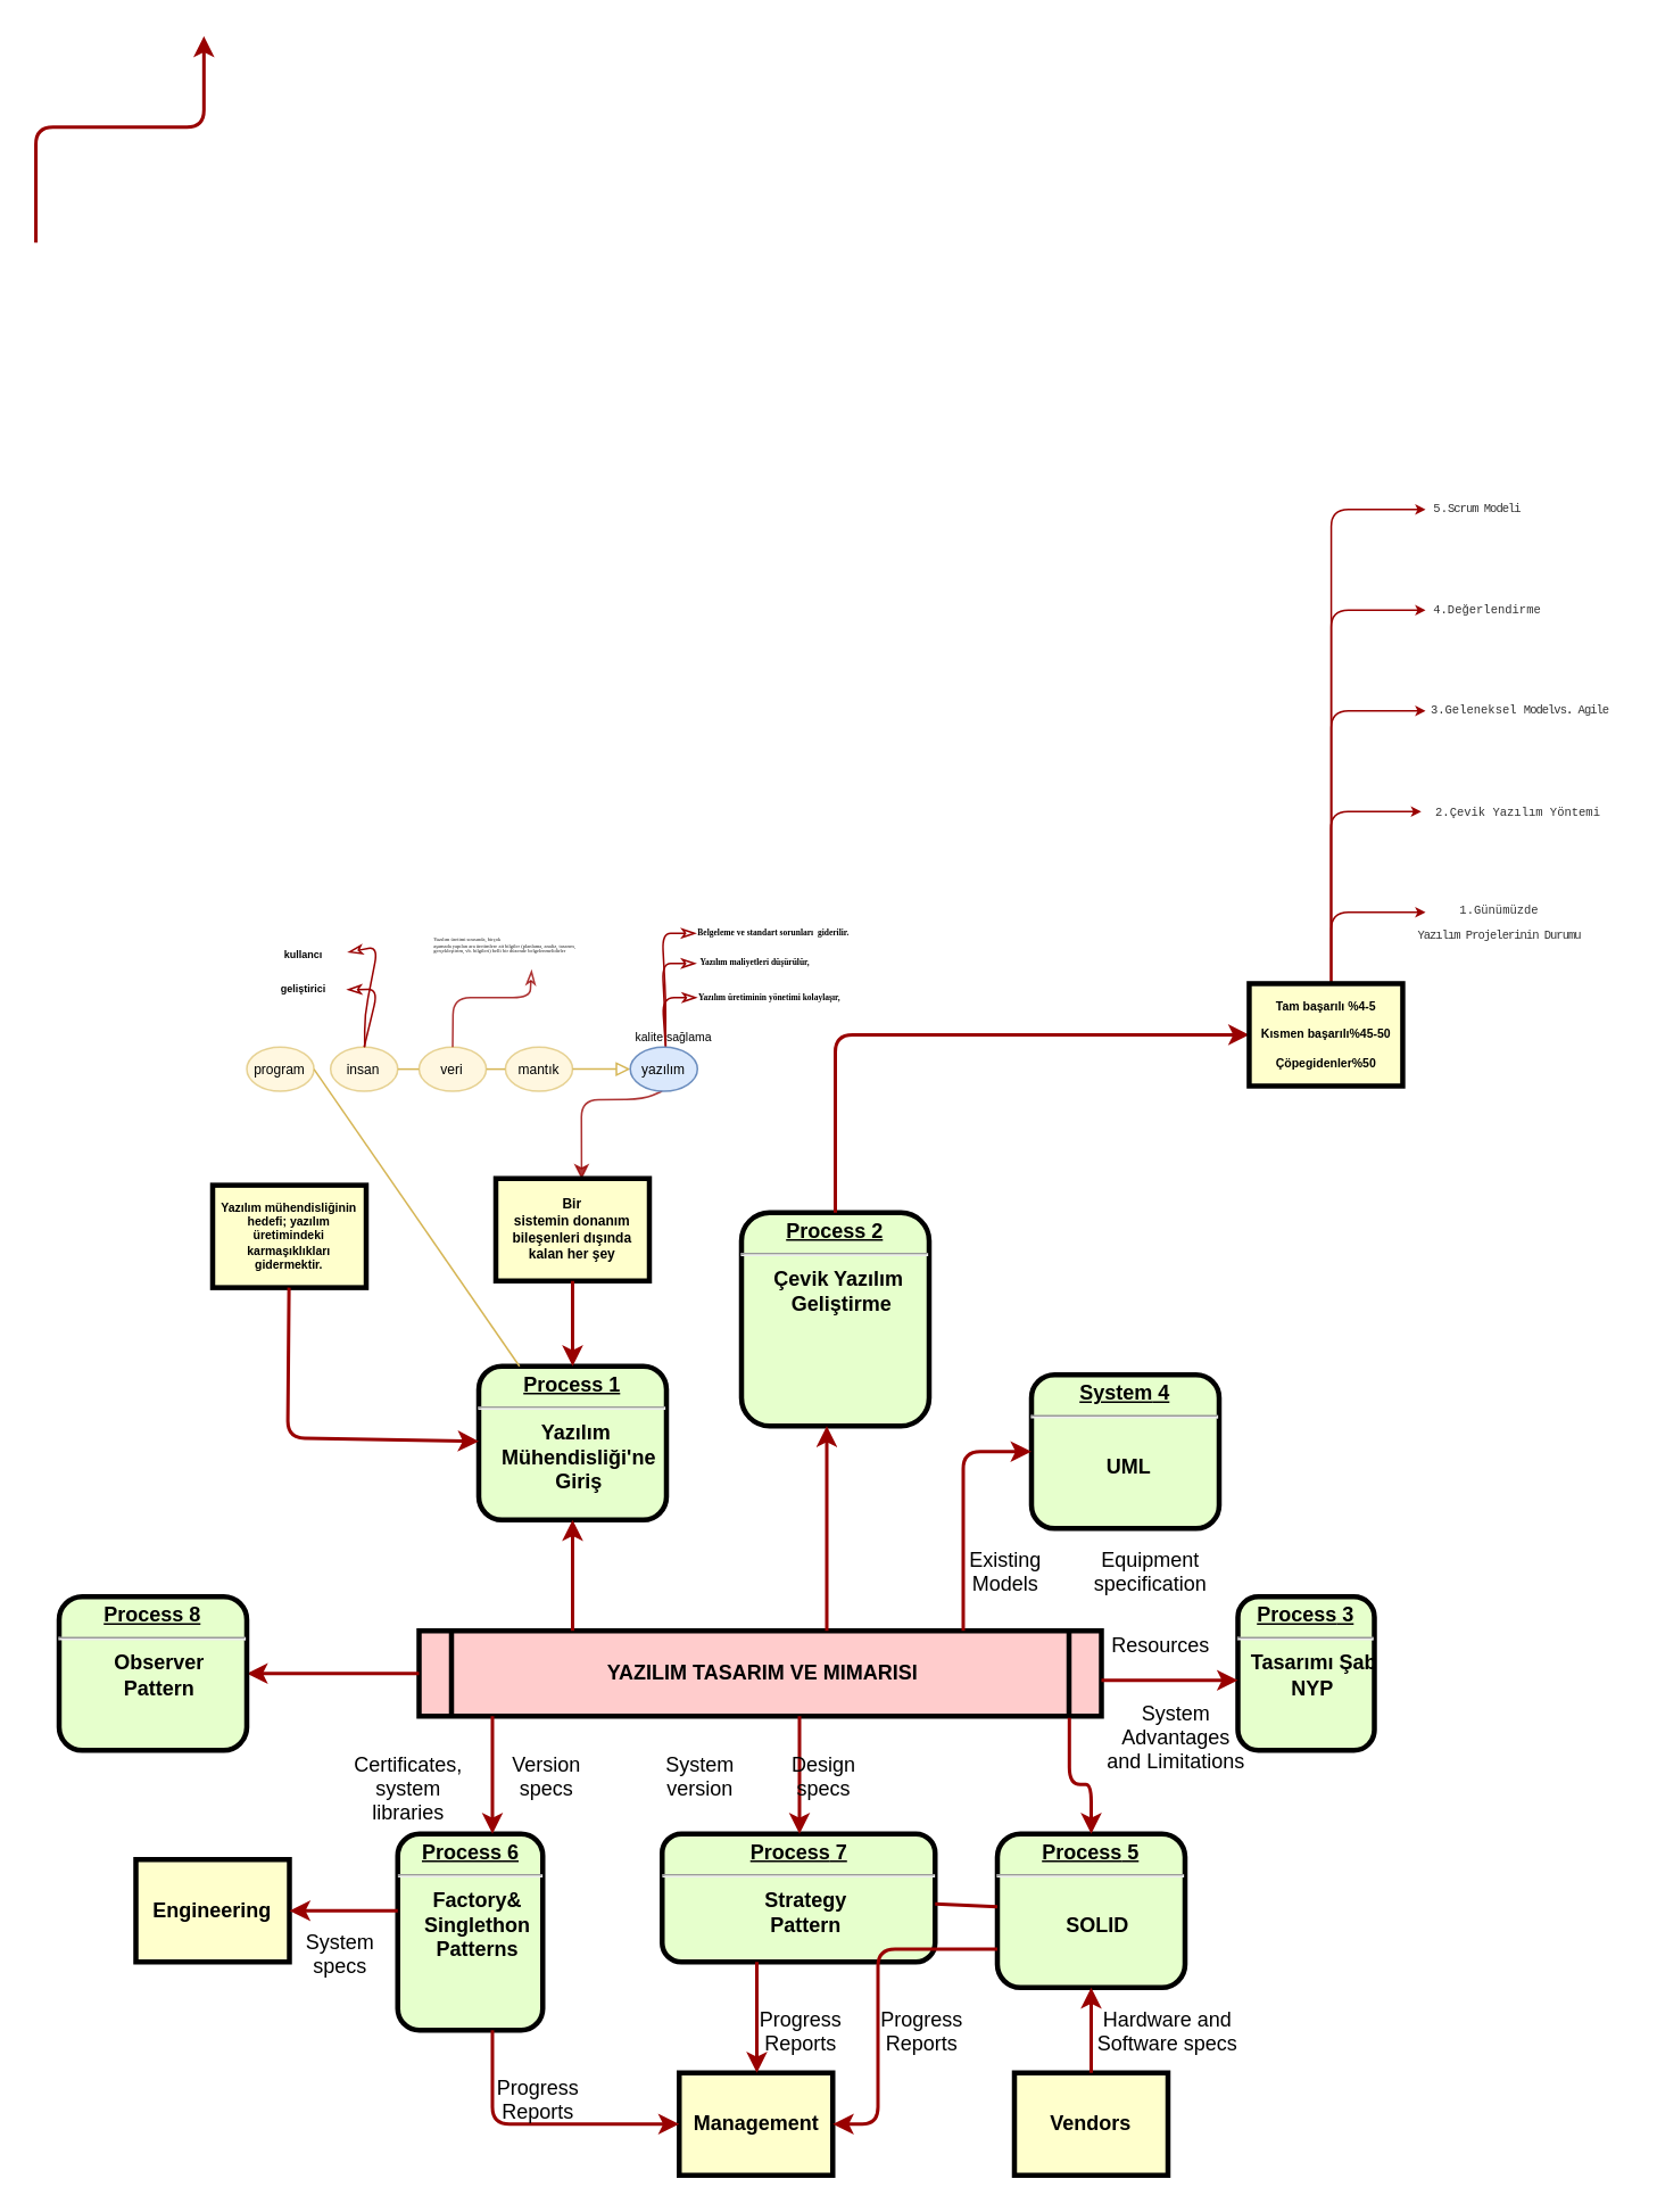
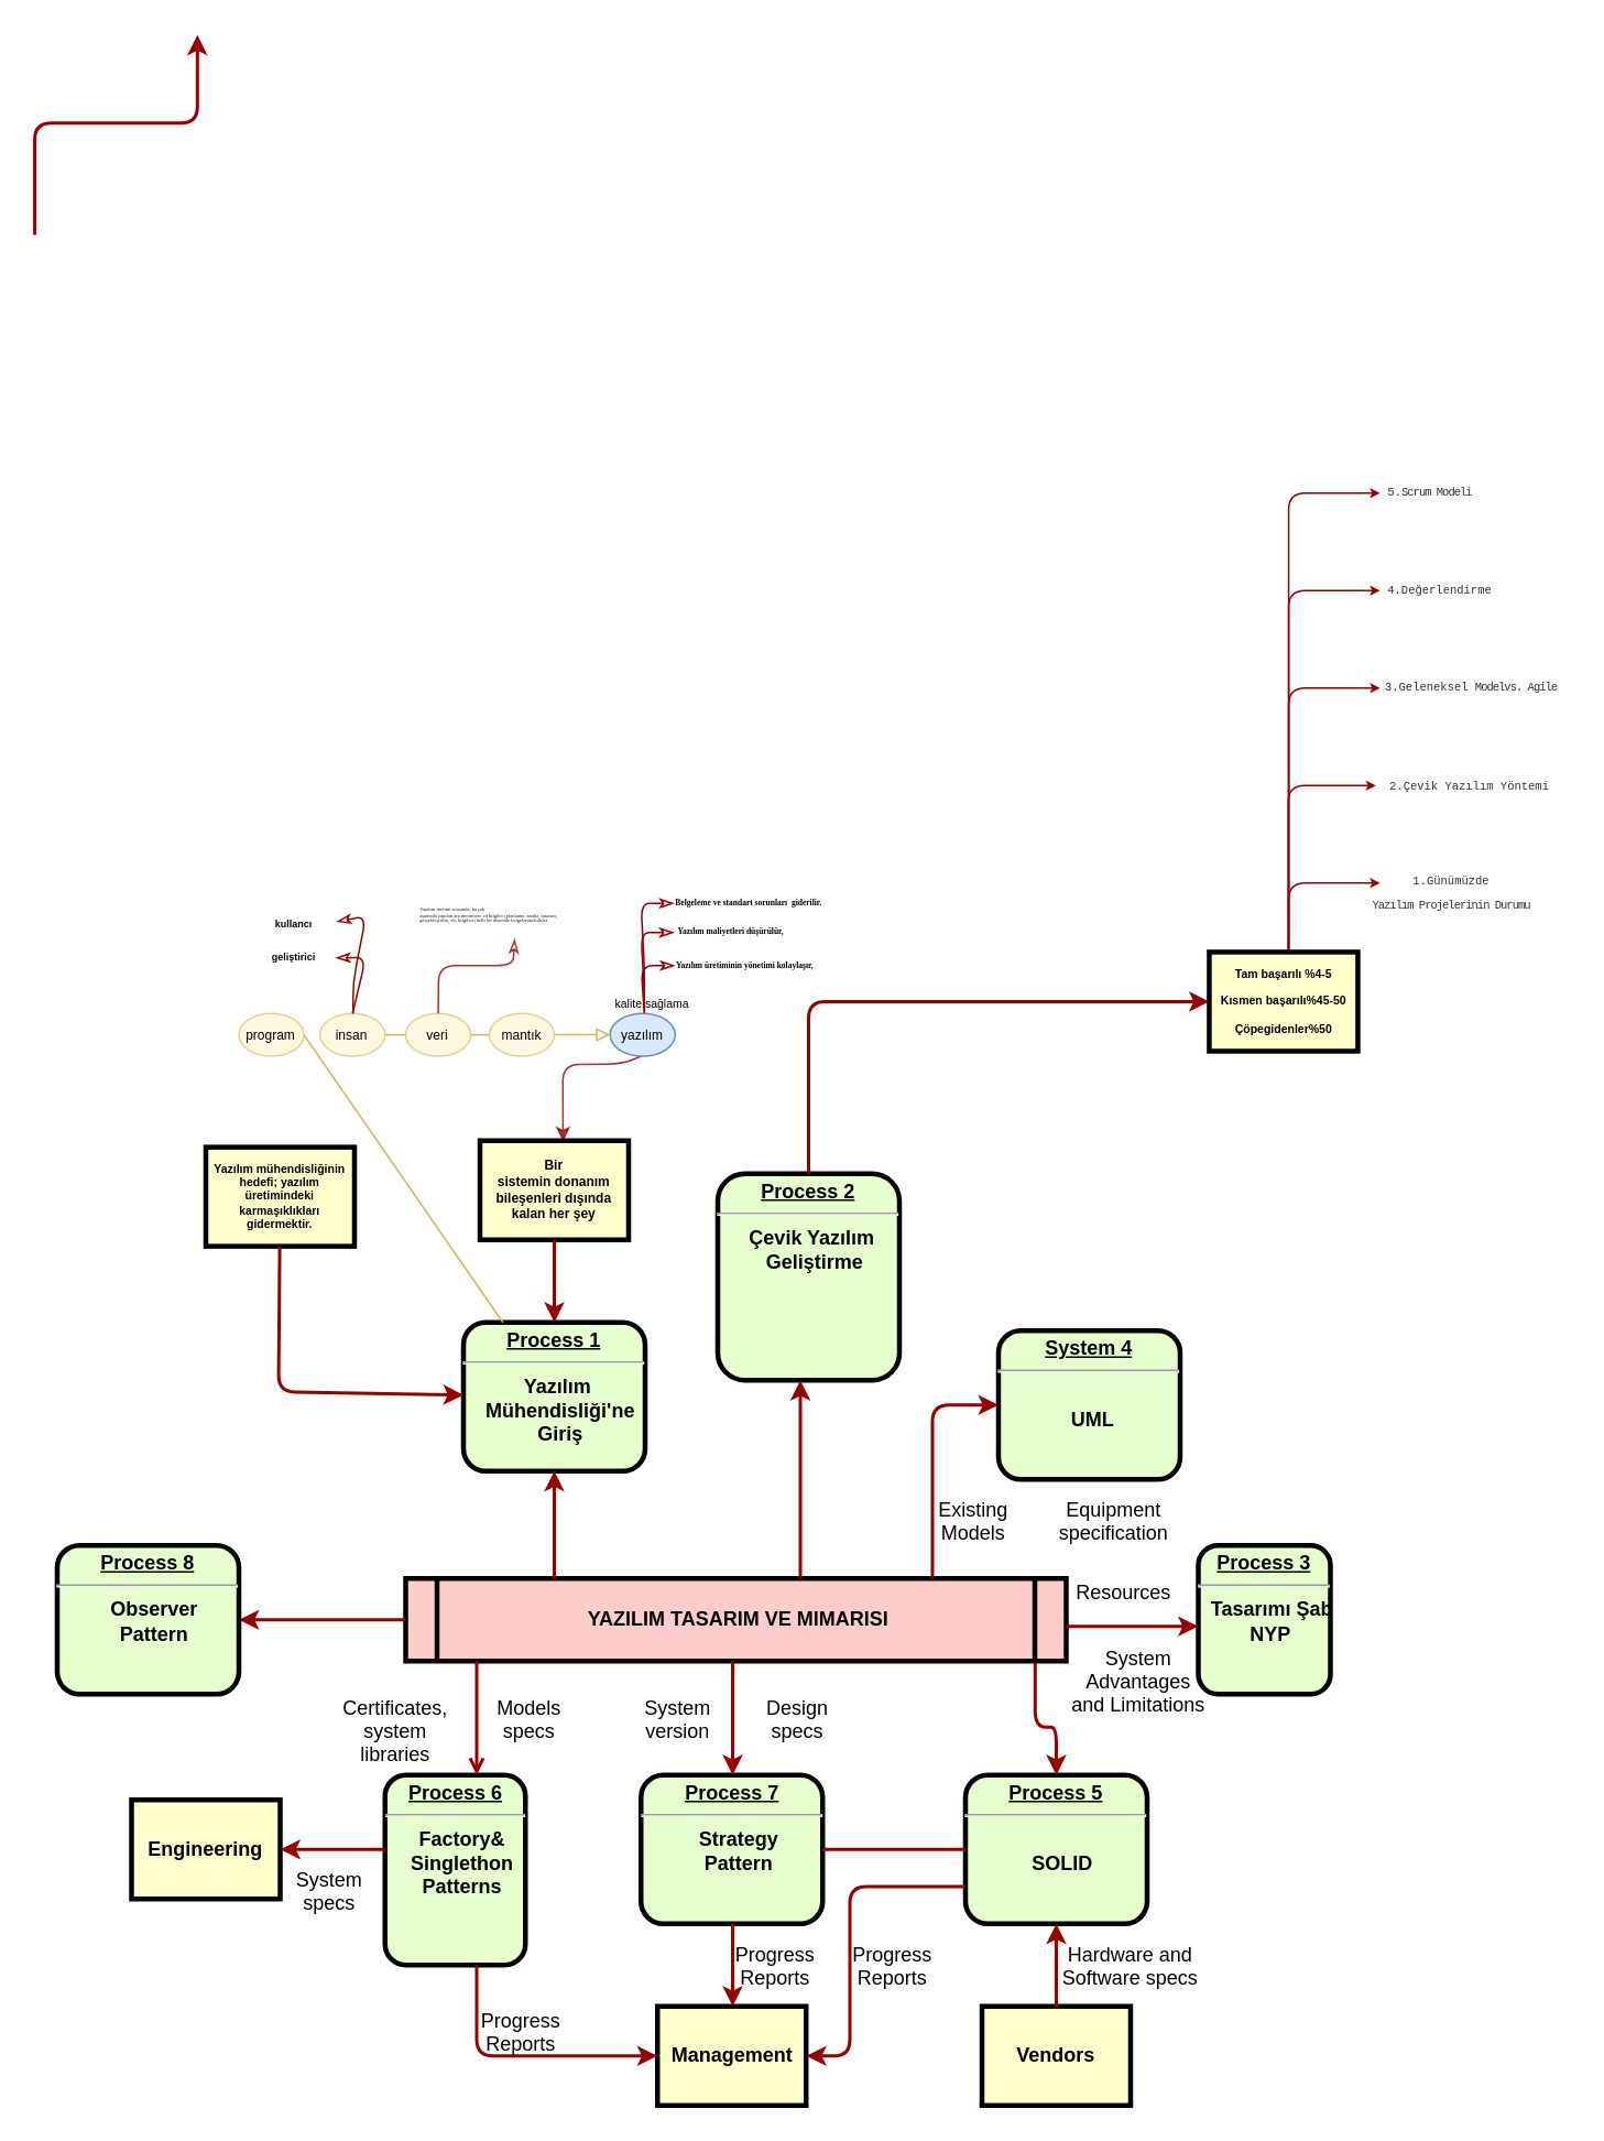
- <mxCell id="40" value="Version&#10;specs" style="text;spacingTop=-5;align=center" parent="1" vertex="1"><mxGeometry x="305" y="1025" width="30" height="20" as="geometry" /></mxCell>
+ <mxCell id="40" value="Models&#10;specs" style="text;spacingTop=-5;align=center" parent="1" vertex="1"><mxGeometry x="305" y="1025" width="30" height="20" as="geometry" /></mxCell>
- <mxCell id="42" value="" style="edgeStyle=elbowEdgeStyle;elbow=horizontal;strokeColor=#990000;strokeWidth=2" parent="1" source="6" target="11" edge="1"><mxGeometry width="100" height="100" relative="1" as="geometry"><mxPoint x="74" y="1064" as="sourcePoint" /><mxPoint x="174" y="964" as="targetPoint" /><Array as="points"><mxPoint x="288" y="1044" /></Array></mxGeometry></mxCell>
+ <mxCell id="42" value="" style="edgeStyle=elbowEdgeStyle;elbow=horizontal;strokeColor=#990000;strokeWidth=2;endArrow=open;" parent="1" source="6" target="11" edge="1"><mxGeometry width="100" height="100" relative="1" as="geometry"><mxPoint x="74" y="1064" as="sourcePoint" /><mxPoint x="174" y="964" as="targetPoint" /><Array as="points"><mxPoint x="288" y="1044" /></Array></mxGeometry></mxCell>
- <mxCell id="17" value="&lt;p style=&quot;margin: 0px; margin-top: 4px; text-align: center; text-decoration: underline;&quot;&gt;&lt;strong&gt;&lt;strong&gt;Process&lt;/strong&gt; 7&lt;br&gt;&lt;/strong&gt;&lt;/p&gt;&lt;hr&gt;&lt;p style=&quot;margin: 0px; margin-left: 8px;&quot;&gt;Strategy&lt;/p&gt;&lt;p style=&quot;margin: 0px; margin-left: 8px;&quot;&gt;Pattern&lt;/p&gt;" style="verticalAlign=middle;align=center;overflow=fill;fontSize=12;fontFamily=Helvetica;html=1;rounded=1;fontStyle=1;strokeWidth=3;fillColor=#E6FFCC" parent="1" vertex="1"><mxGeometry x="387.5" y="1074" width="160" height="75" as="geometry" /></mxCell>
+ <mxCell id="17" value="&lt;p style=&quot;margin: 0px; margin-top: 4px; text-align: center; text-decoration: underline;&quot;&gt;&lt;strong&gt;&lt;strong&gt;Process&lt;/strong&gt; 7&lt;br&gt;&lt;/strong&gt;&lt;/p&gt;&lt;hr&gt;&lt;p style=&quot;margin: 0px; margin-left: 8px;&quot;&gt;Strategy&lt;/p&gt;&lt;p style=&quot;margin: 0px; margin-left: 8px;&quot;&gt;Pattern&lt;/p&gt;" style="verticalAlign=middle;align=center;overflow=fill;fontSize=12;fontFamily=Helvetica;html=1;rounded=1;fontStyle=1;strokeWidth=3;fillColor=#E6FFCC" parent="1" vertex="1"><mxGeometry x="387.5" y="1074" width="110" height="90" as="geometry" /></mxCell>
